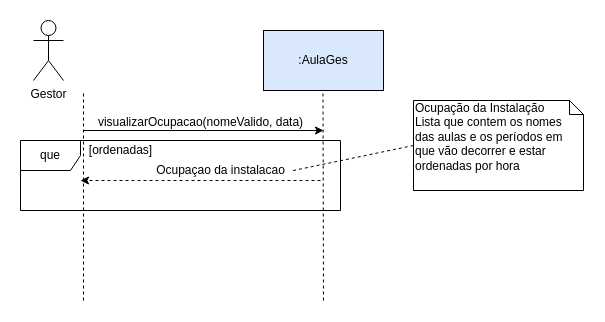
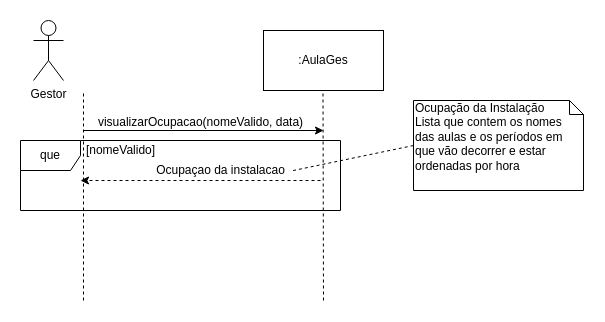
- <mxCell id="3" value=":AulaGes" style="rounded=0;whiteSpace=wrap;html=1;fillColor=#dae8fc;" parent="1" vertex="1"><mxGeometry x="263" y="30" width="120" height="60" as="geometry" /></mxCell>
+ <mxCell id="3" value=":AulaGes" style="rounded=0;whiteSpace=wrap;html=1;" parent="1" vertex="1"><mxGeometry x="263" y="30" width="120" height="60" as="geometry" /></mxCell>
- <mxCell id="13" value="[ordenadas]" style="text;html=1;align=center;verticalAlign=middle;resizable=0;points=[];autosize=1;" parent="1" vertex="1"><mxGeometry x="80" y="140" width="80" height="20" as="geometry" /></mxCell>
+ <mxCell id="13" value="[nomeValido]" style="text;html=1;align=center;verticalAlign=middle;resizable=0;points=[];autosize=1;" parent="1" vertex="1"><mxGeometry x="80" y="140" width="80" height="20" as="geometry" /></mxCell>
